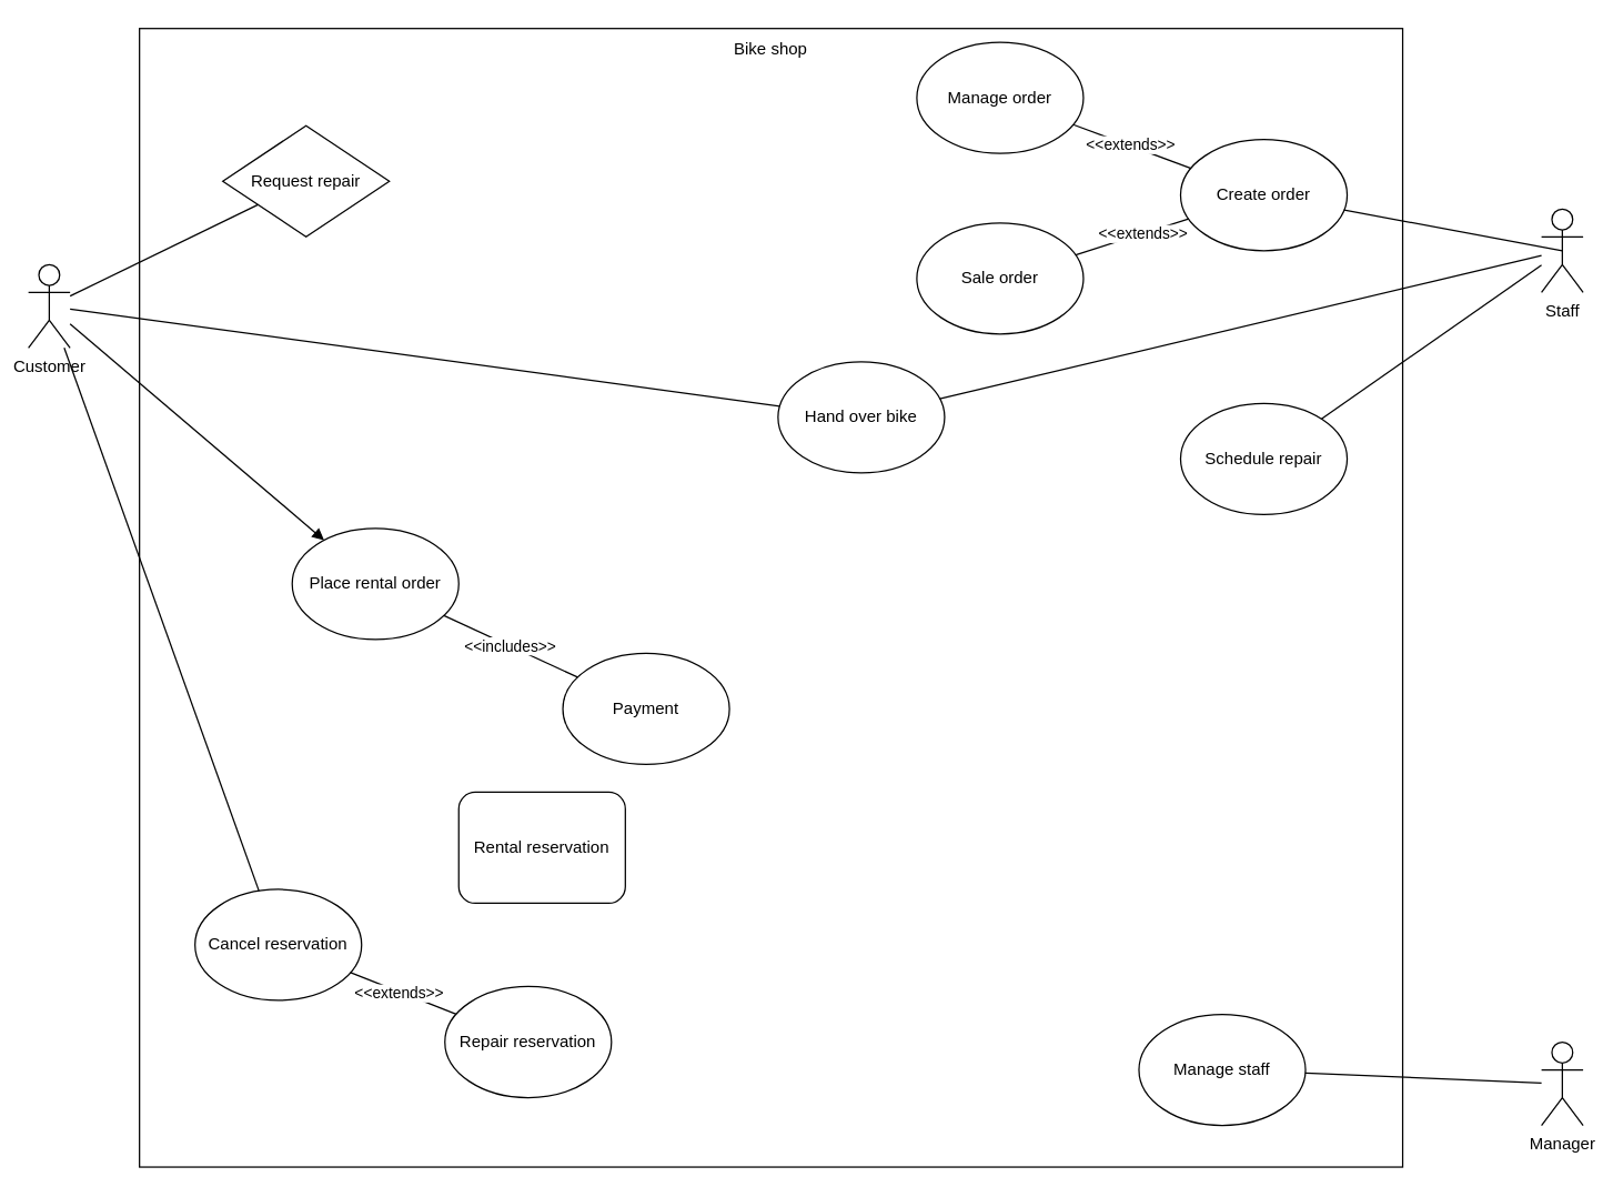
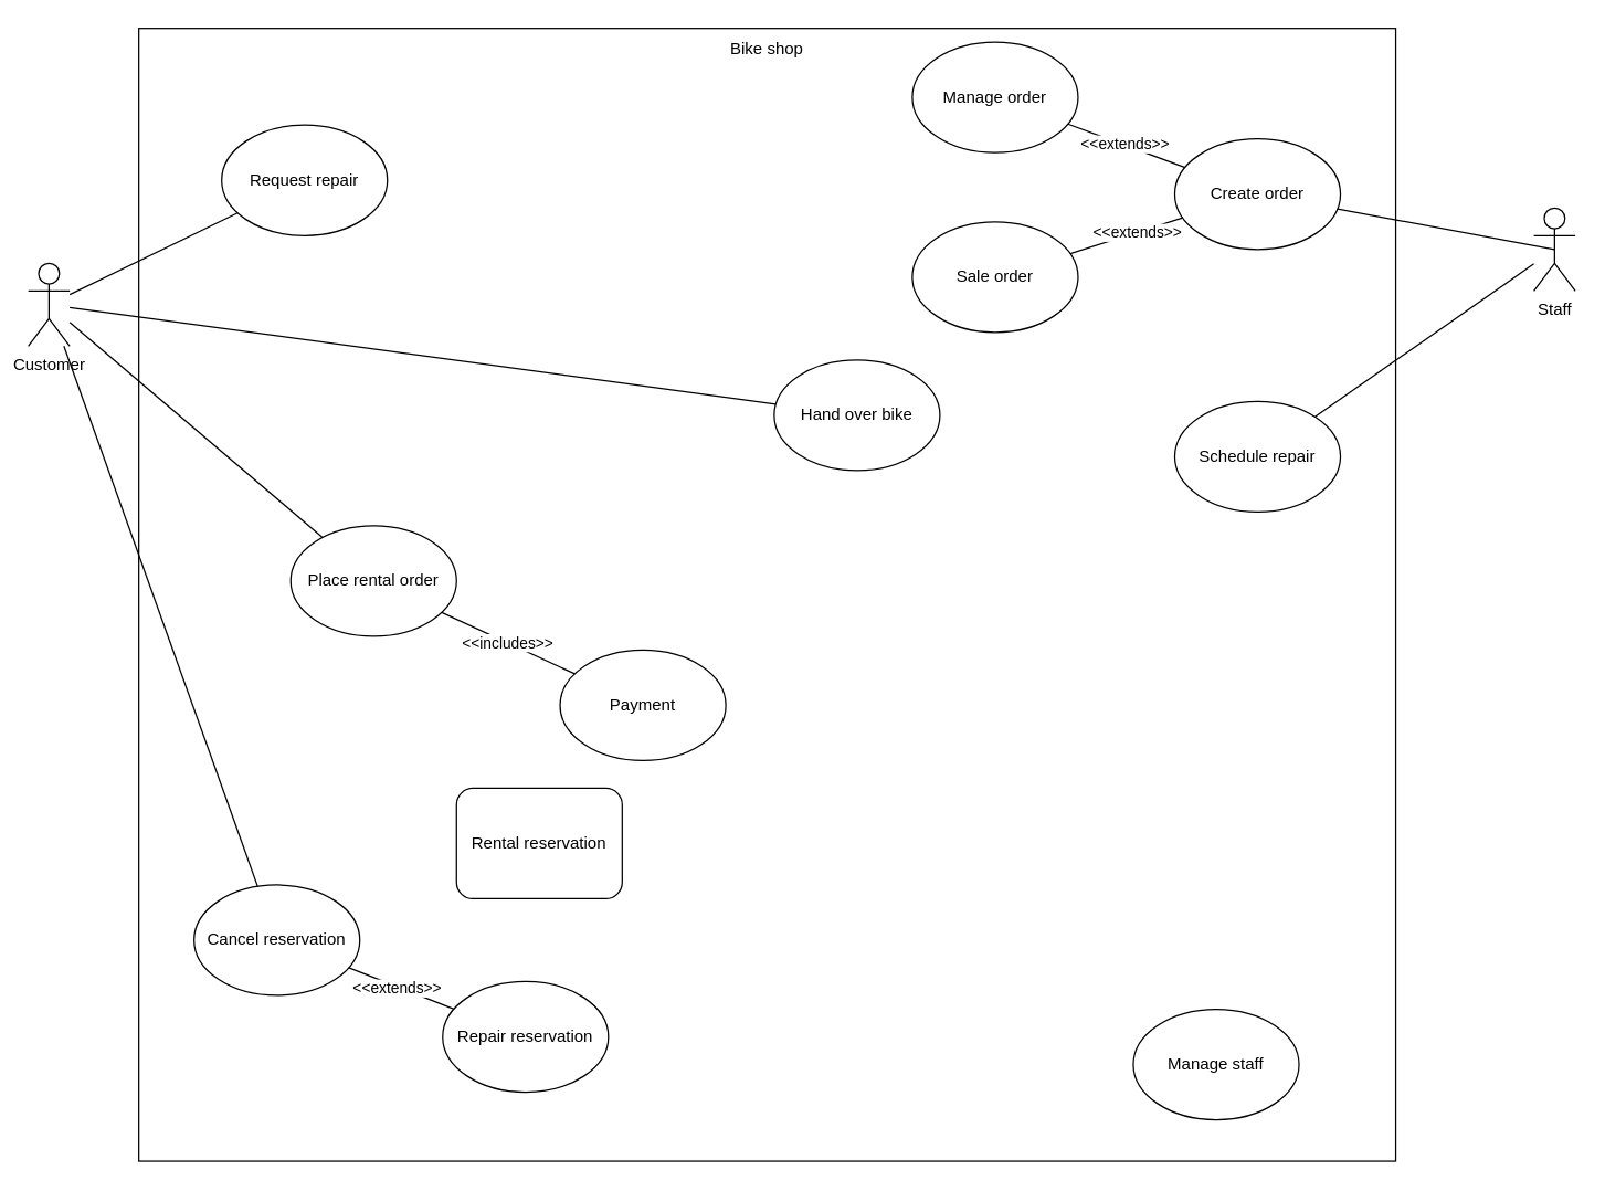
- <mxCell id="32" value="Request repair" style="rhombus;whiteSpace=wrap;html=1;" vertex="1" parent="1"><mxGeometry x="160" y="90" width="120" height="80" as="geometry" /></mxCell>
+ <mxCell id="32" value="Request repair" style="ellipse;whiteSpace=wrap;html=1;" vertex="1" parent="1"><mxGeometry x="160" y="90" width="120" height="80" as="geometry" /></mxCell>
- <mxCell id="28" value="" style="endArrow=none;html=1;rounded=0;" edge="1" parent="1" source="27" target="4"><mxGeometry width="50" height="50" relative="1" as="geometry"><mxPoint x="780" y="340" as="sourcePoint" /><mxPoint x="830" y="290" as="targetPoint" /></mxGeometry></mxCell>
- <mxCell id="8" value="" style="endArrow=block;html=1;rounded=0;" edge="1" parent="1" source="3" target="7"><mxGeometry width="50" height="50" relative="1" as="geometry"><mxPoint x="10" y="480" as="sourcePoint" /><mxPoint x="60" y="430" as="targetPoint" /></mxGeometry></mxCell>
+ <mxCell id="8" value="" style="endArrow=none;html=1;rounded=0;" edge="1" parent="1" source="3" target="7"><mxGeometry width="50" height="50" relative="1" as="geometry"><mxPoint x="10" y="480" as="sourcePoint" /><mxPoint x="60" y="430" as="targetPoint" /></mxGeometry></mxCell>
- <mxCell id="18" value="" style="endArrow=none;html=1;rounded=0;" edge="1" parent="1" source="17" target="6"><mxGeometry width="50" height="50" relative="1" as="geometry"><mxPoint x="1030" y="670" as="sourcePoint" /><mxPoint x="1080" y="620" as="targetPoint" /></mxGeometry></mxCell>
- <mxCell id="6" value="Manager" style="shape=umlActor;verticalLabelPosition=bottom;verticalAlign=top;html=1;outlineConnect=0;" vertex="1" parent="1"><mxGeometry x="1110" y="750" width="30" height="60" as="geometry" /></mxCell>
